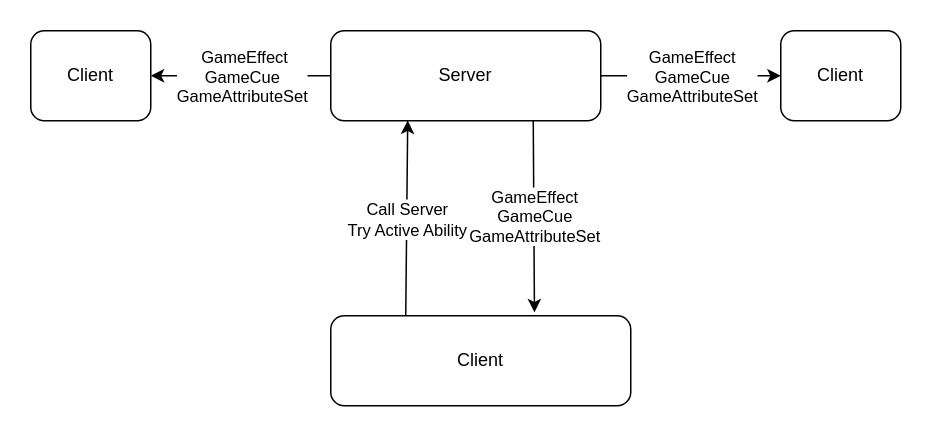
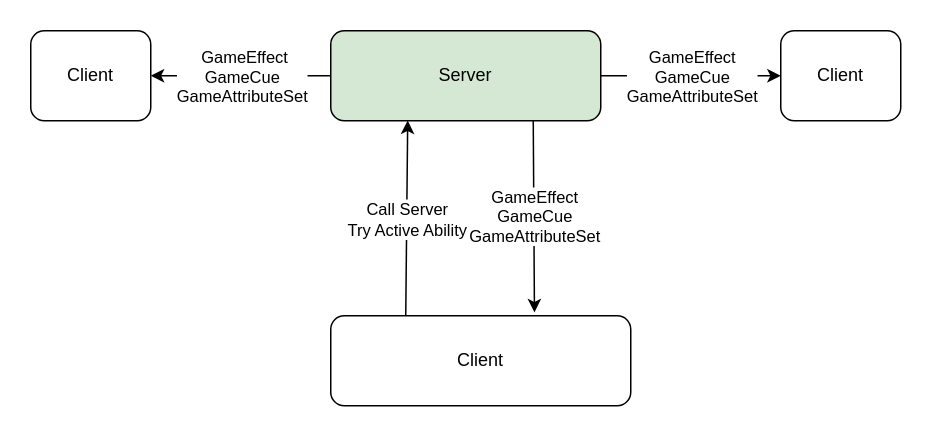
- <mxCell id="2" value="Server" style="rounded=1;whiteSpace=wrap;html=1;" parent="1" vertex="1"><mxGeometry x="220" y="20" width="180" height="60" as="geometry" /></mxCell>
+ <mxCell id="2" value="Server" style="rounded=1;whiteSpace=wrap;html=1;fillColor=#d5e8d4;" parent="1" vertex="1"><mxGeometry x="220" y="20" width="180" height="60" as="geometry" /></mxCell>
